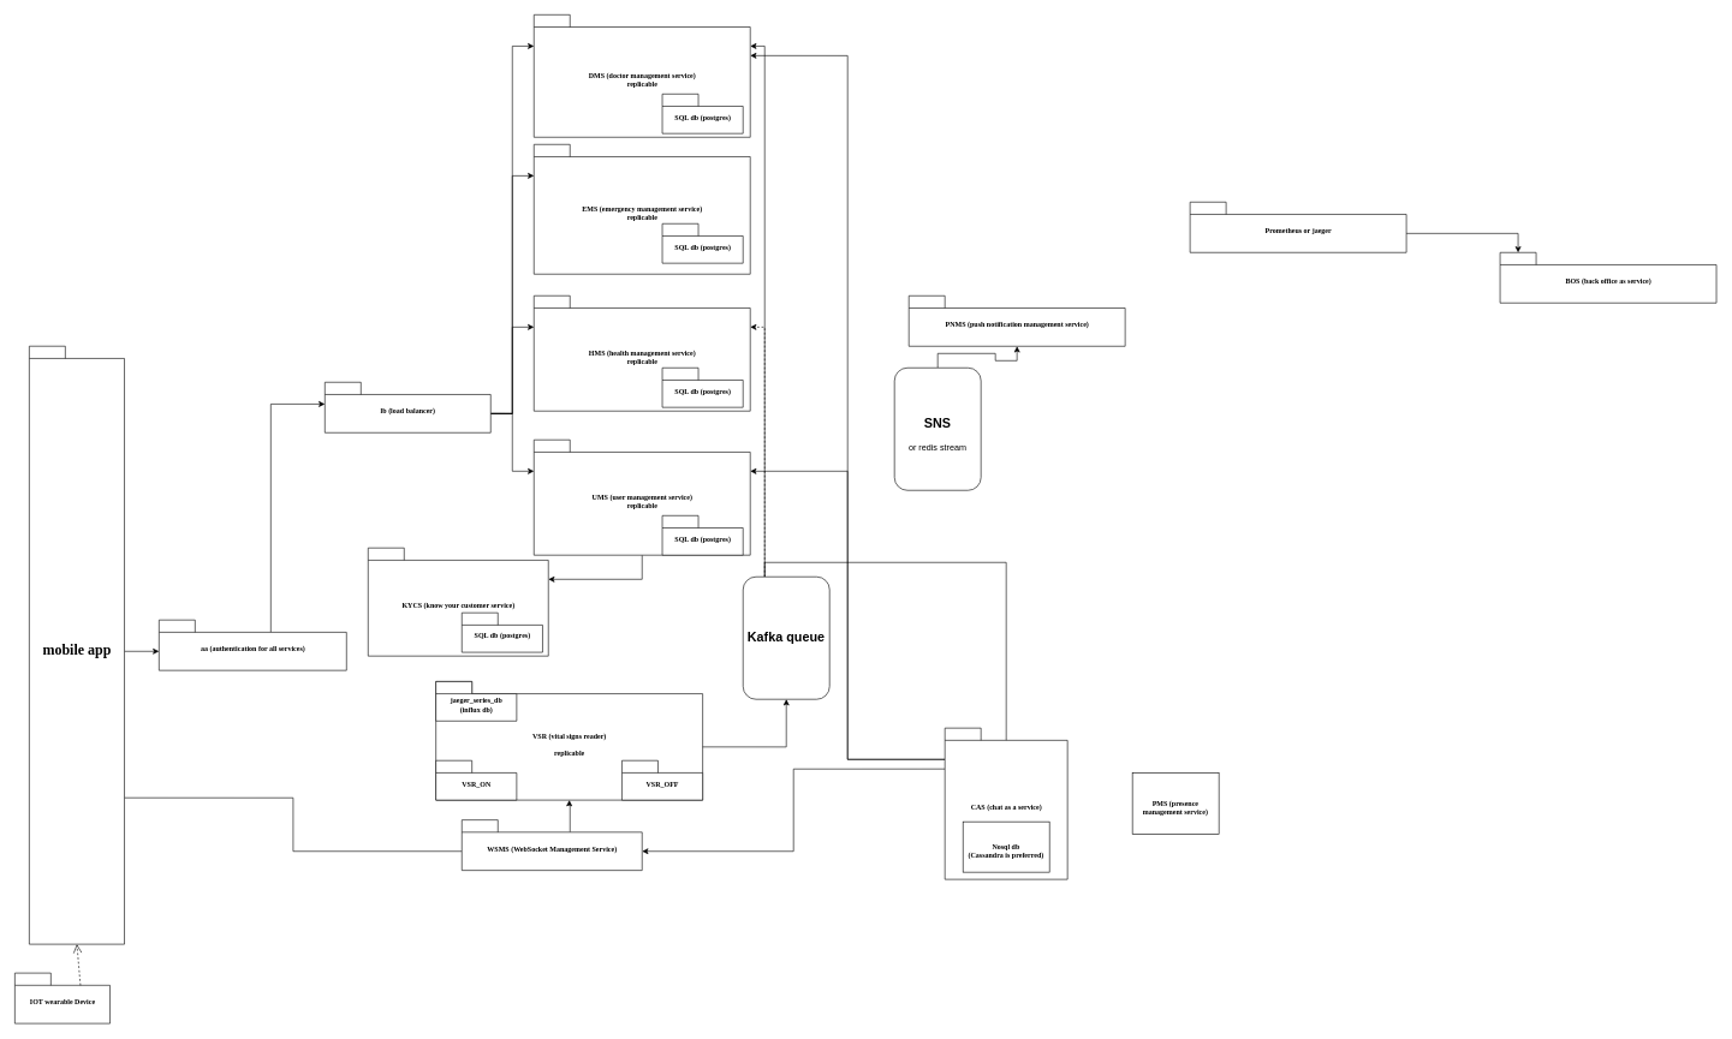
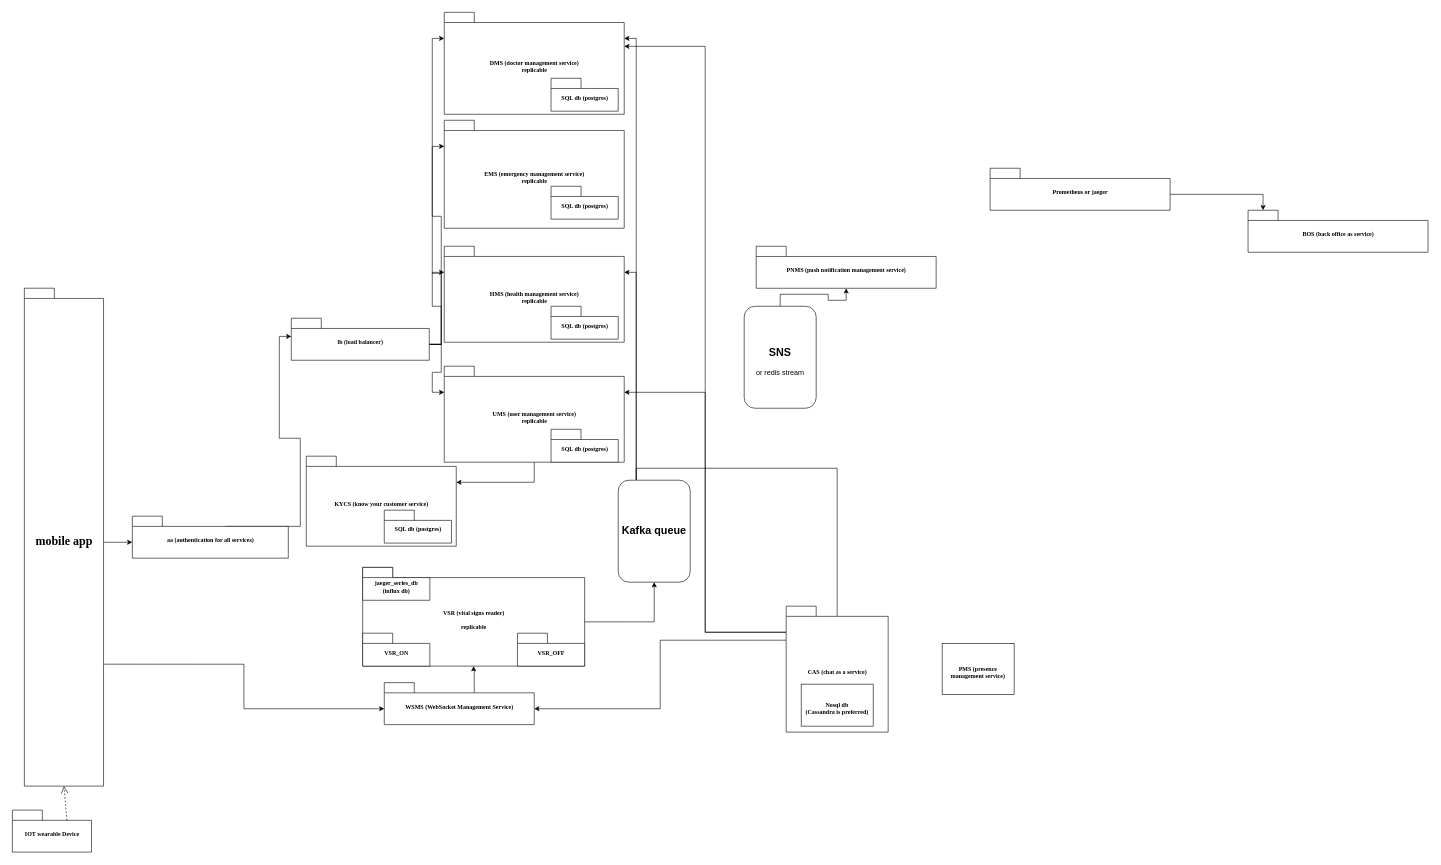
- <mxCell id="16" style="edgeStyle=orthogonalEdgeStyle;rounded=0;orthogonalLoop=1;jettySize=auto;html=1;exitX=0.25;exitY=0;exitDx=0;exitDy=0;entryX=0;entryY=0;entryDx=300;entryDy=43.5;entryPerimeter=0;dashed=1;" edge="1" parent="1" source="18" target="20"><mxGeometry relative="1" as="geometry" /></mxCell>
+ <mxCell id="16" style="edgeStyle=orthogonalEdgeStyle;rounded=0;orthogonalLoop=1;jettySize=auto;html=1;exitX=0.25;exitY=0;exitDx=0;exitDy=0;entryX=0;entryY=0;entryDx=300;entryDy=43.5;entryPerimeter=0;" edge="1" parent="1" source="18" target="20"><mxGeometry relative="1" as="geometry" /></mxCell>
- <mxCell id="32" value="lb (load balancer)" style="shape=folder;fontStyle=1;spacingTop=10;tabWidth=50;tabHeight=17;tabPosition=left;html=1;rounded=0;shadow=0;comic=0;labelBackgroundColor=none;strokeWidth=1;fontFamily=Verdana;fontSize=10;align=center;" vertex="1" parent="1"><mxGeometry x="450" y="530.06" width="230" height="70" as="geometry" /></mxCell>
+ <mxCell id="32" value="lb (load balancer)" style="shape=folder;fontStyle=1;spacingTop=10;tabWidth=50;tabHeight=17;tabPosition=left;html=1;rounded=0;shadow=0;comic=0;labelBackgroundColor=none;strokeWidth=1;fontFamily=Verdana;fontSize=10;align=center;" vertex="1" parent="1"><mxGeometry x="485" y="530.06" width="230" height="70" as="geometry" /></mxCell>
- <mxCell id="13" style="edgeStyle=orthogonalEdgeStyle;rounded=0;orthogonalLoop=1;jettySize=auto;html=1;exitX=0;exitY=0;exitDx=132;exitDy=626.75;exitPerimeter=0;entryX=0;entryY=0;entryDx=0;entryDy=43.5;entryPerimeter=0;endArrow=none;" edge="1" parent="1" source="14" target="42"><mxGeometry relative="1" as="geometry" /></mxCell>
+ <mxCell id="13" style="edgeStyle=orthogonalEdgeStyle;rounded=0;orthogonalLoop=1;jettySize=auto;html=1;exitX=0;exitY=0;exitDx=132;exitDy=626.75;exitPerimeter=0;entryX=0;entryY=0;entryDx=0;entryDy=43.5;entryPerimeter=0;" edge="1" parent="1" source="14" target="42"><mxGeometry relative="1" as="geometry" /></mxCell>
